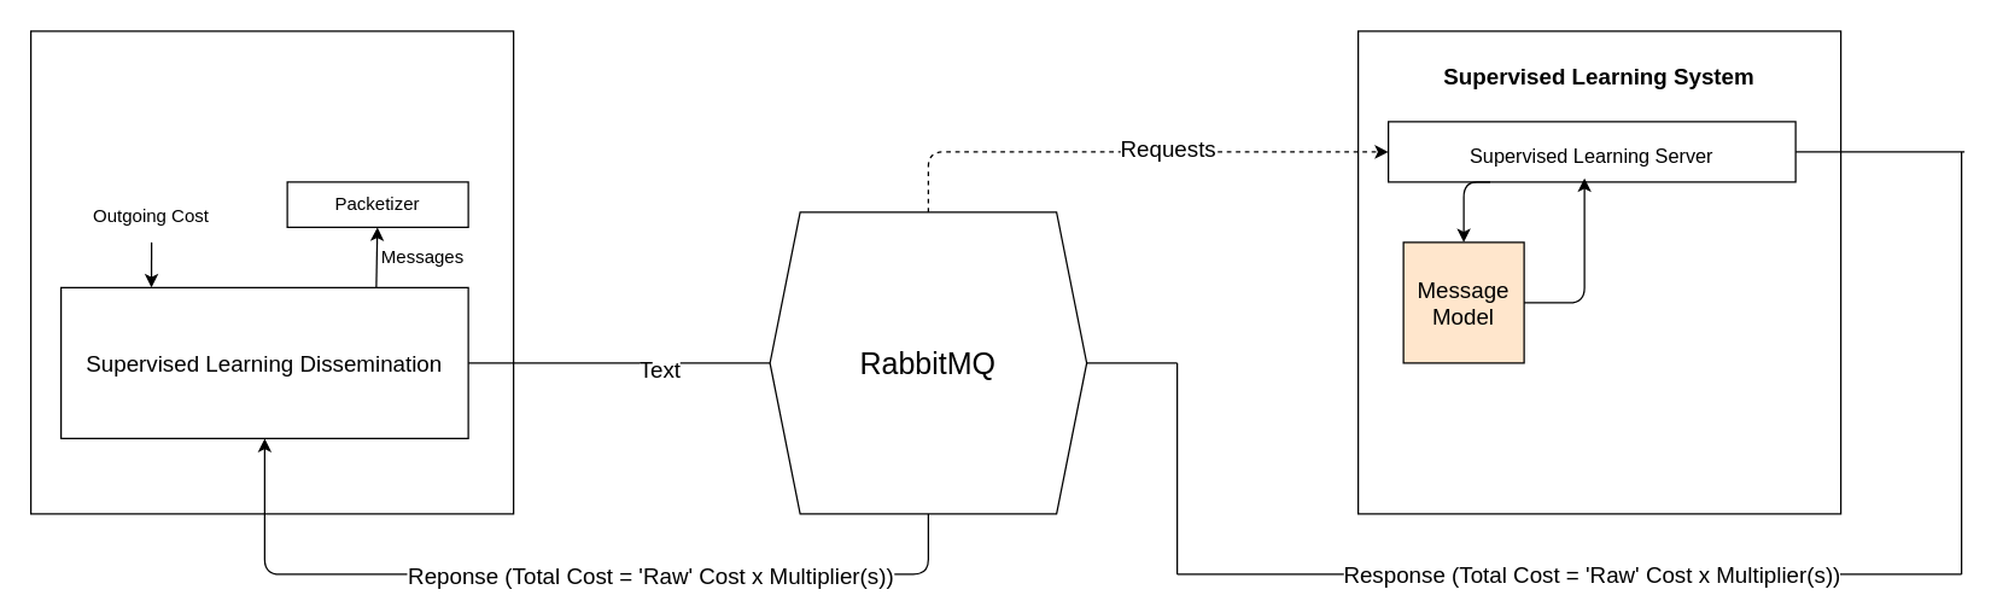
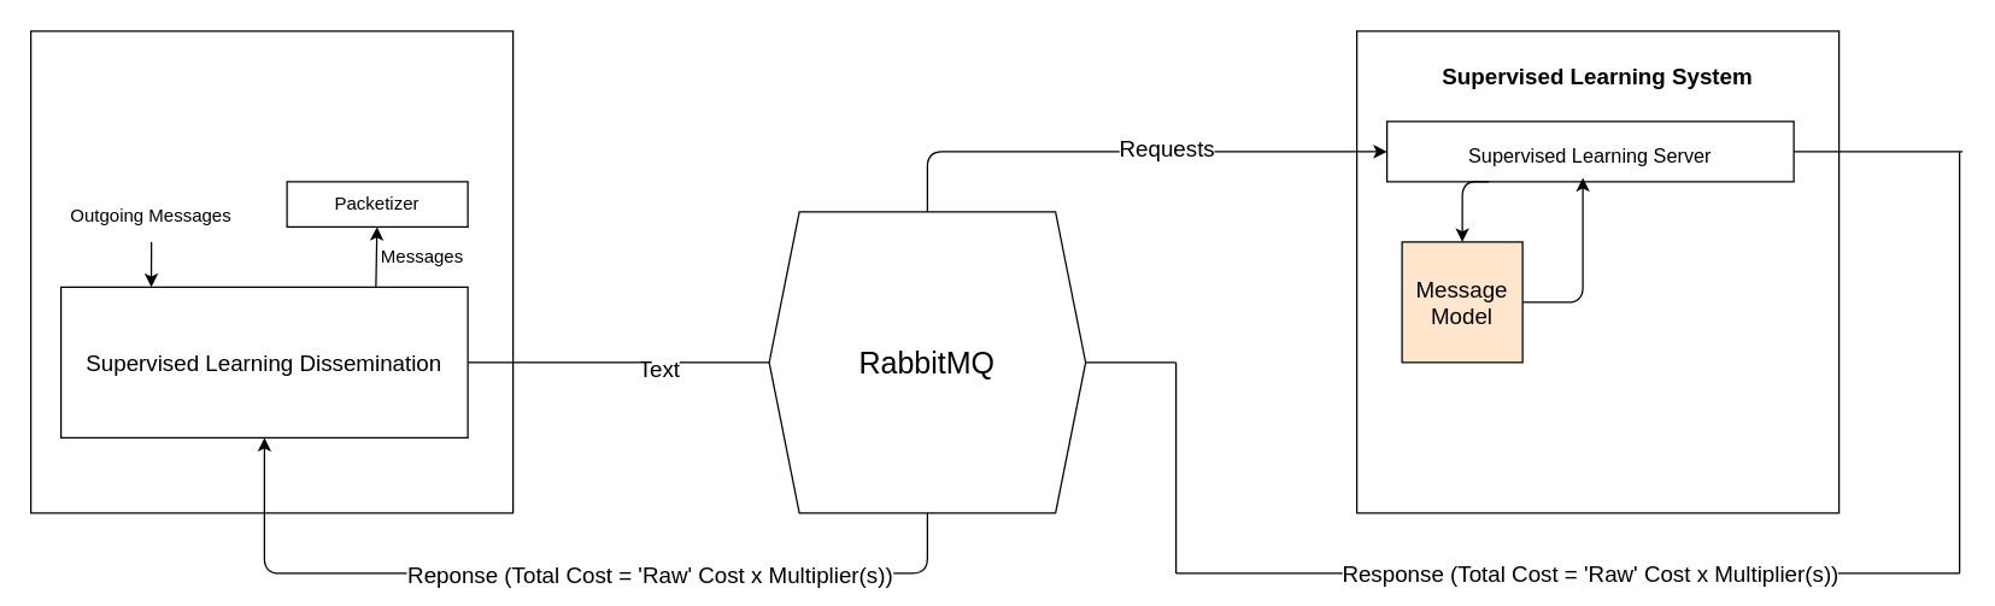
- <mxCell id="21" value="" style="edgeStyle=elbowEdgeStyle;elbow=vertical;endArrow=classic;html=1;fontSize=15;exitX=0.5;exitY=0;exitDx=0;exitDy=0;entryX=0;entryY=0.5;entryDx=0;entryDy=0;dashed=1;" edge="1" parent="1" source="9" target="14"><mxGeometry width="50" height="50" relative="1" as="geometry"><mxPoint x="610" y="220" as="sourcePoint" /><mxPoint x="660" y="170" as="targetPoint" /><Array as="points"><mxPoint x="770" y="100" /></Array></mxGeometry></mxCell>
+ <mxCell id="21" value="" style="edgeStyle=elbowEdgeStyle;elbow=vertical;endArrow=classic;html=1;fontSize=15;exitX=0.5;exitY=0;exitDx=0;exitDy=0;entryX=0;entryY=0.5;entryDx=0;entryDy=0;" edge="1" parent="1" source="9" target="14"><mxGeometry width="50" height="50" relative="1" as="geometry"><mxPoint x="610" y="220" as="sourcePoint" /><mxPoint x="660" y="170" as="targetPoint" /><Array as="points"><mxPoint x="770" y="100" /></Array></mxGeometry></mxCell>
- <mxCell id="7" value="Outgoing Cost" style="text;html=1;strokeColor=none;fillColor=none;align=center;verticalAlign=middle;whiteSpace=wrap;rounded=0;" vertex="1" parent="1"><mxGeometry x="40" y="125" width="120" height="35" as="geometry" /></mxCell>
+ <mxCell id="7" value="Outgoing Messages" style="text;html=1;strokeColor=none;fillColor=none;align=center;verticalAlign=middle;whiteSpace=wrap;rounded=0;" vertex="1" parent="1"><mxGeometry x="40" y="125" width="120" height="35" as="geometry" /></mxCell>
